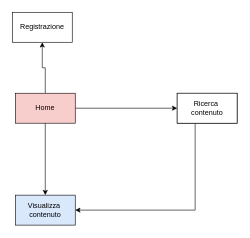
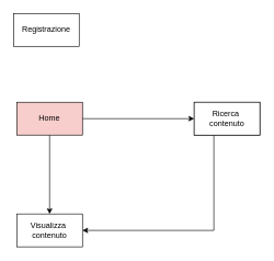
- <mxCell id="4" style="edgeStyle=orthogonalEdgeStyle;rounded=0;orthogonalLoop=1;jettySize=auto;html=1;entryX=0.5;entryY=1;entryDx=0;entryDy=0;" parent="1" source="5" target="10" edge="1"><mxGeometry relative="1" as="geometry" /></mxCell>
- <mxCell id="7" value="Visualizza&amp;nbsp;&lt;br&gt;contenuto" style="rounded=0;whiteSpace=wrap;html=1;fillColor=#dae8fc;" parent="1" vertex="1"><mxGeometry x="25" y="325" width="100" height="50" as="geometry" /></mxCell>
+ <mxCell id="7" value="Visualizza&amp;nbsp;&lt;br&gt;contenuto" style="rounded=0;whiteSpace=wrap;html=1;" parent="1" vertex="1"><mxGeometry x="25" y="325" width="100" height="50" as="geometry" /></mxCell>
